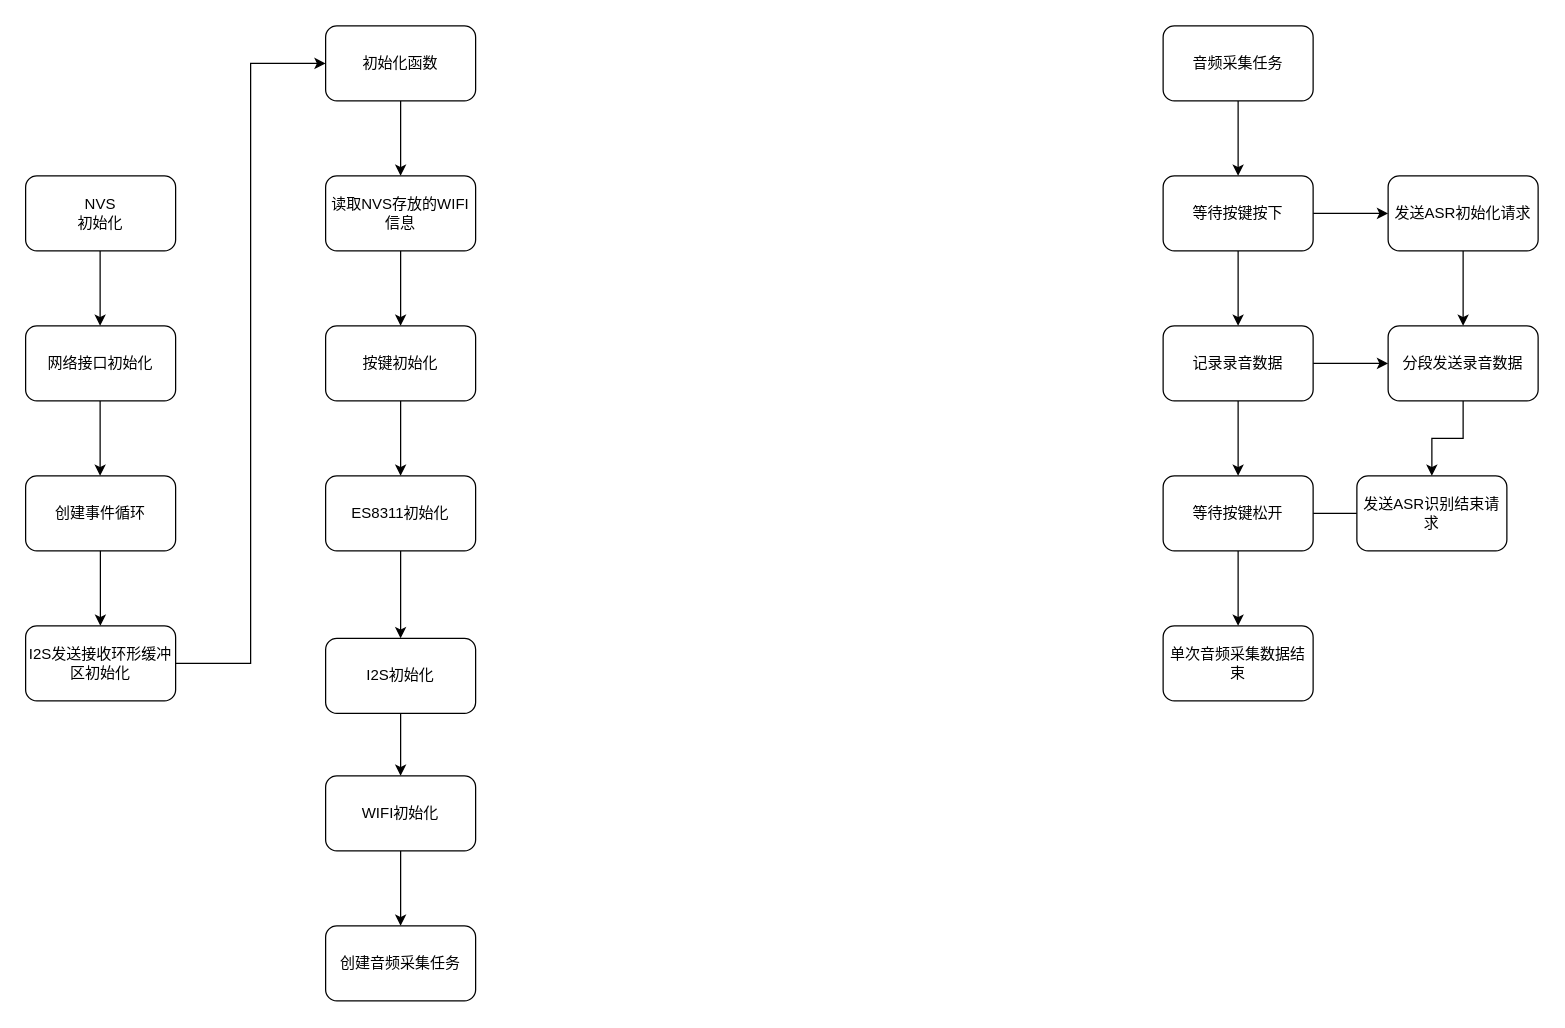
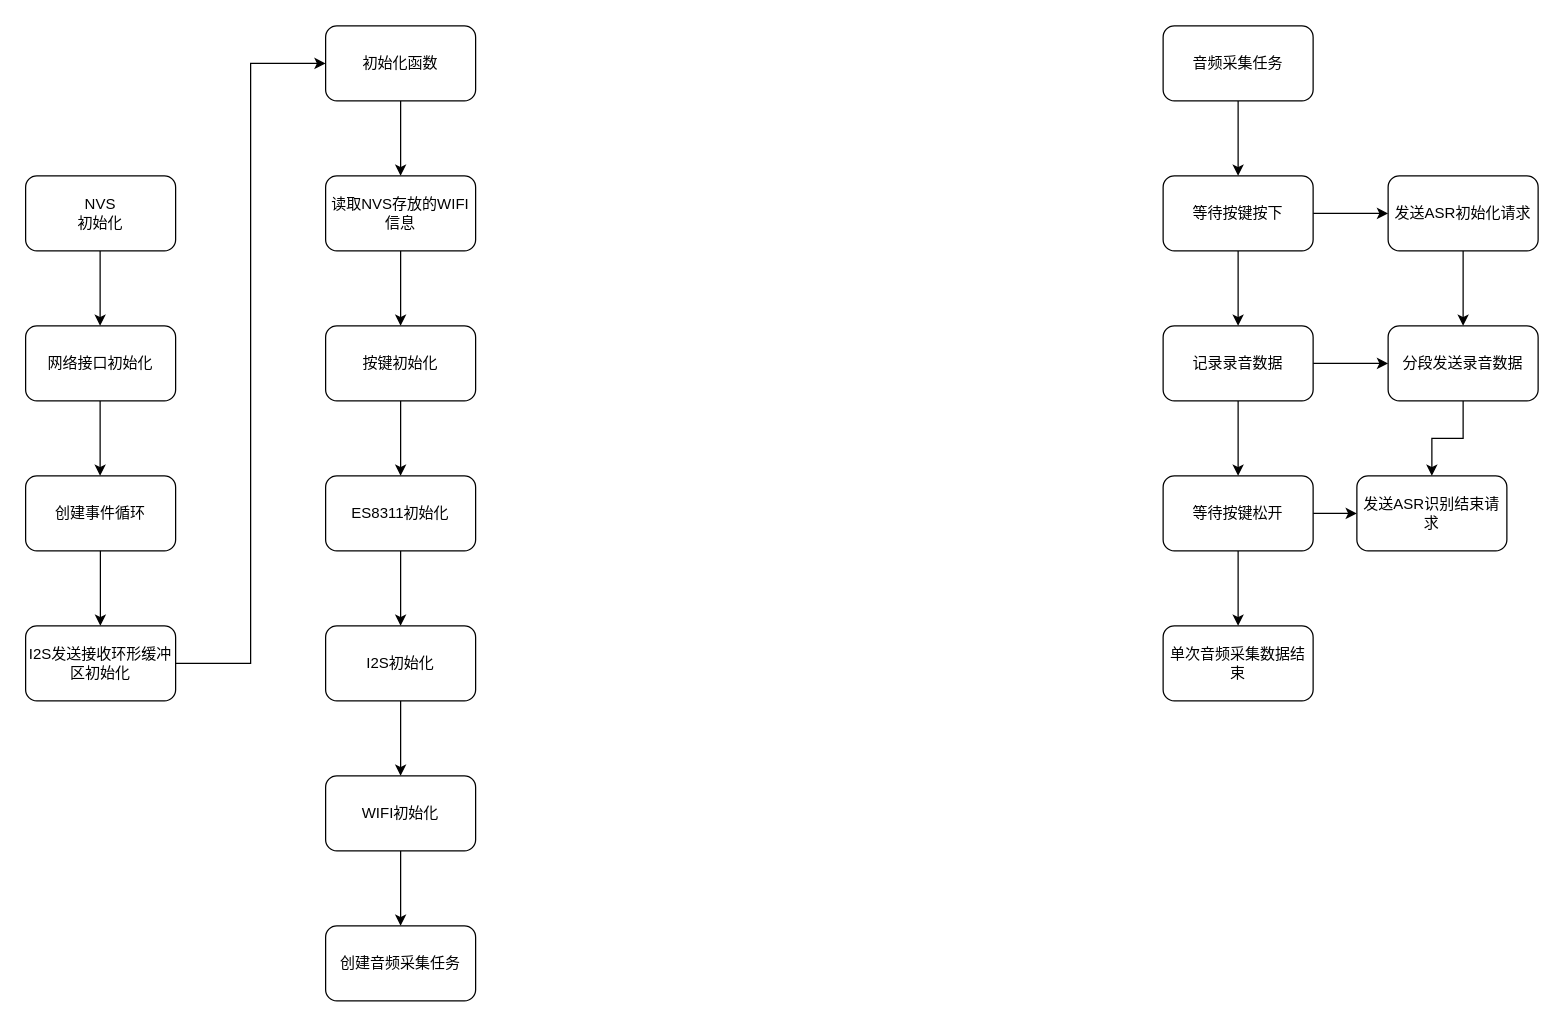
- <mxCell id="35" value="" style="edgeStyle=orthogonalEdgeStyle;rounded=0;orthogonalLoop=1;jettySize=auto;html=1;endArrow=none;" edge="1" parent="1" source="37" target="38"><mxGeometry relative="1" as="geometry" /></mxCell>
+ <mxCell id="35" value="" style="edgeStyle=orthogonalEdgeStyle;rounded=0;orthogonalLoop=1;jettySize=auto;html=1;" edge="1" parent="1" source="37" target="38"><mxGeometry relative="1" as="geometry" /></mxCell>
- <mxCell id="19" value="&lt;div&gt;I2S初始化&lt;/div&gt;" style="rounded=1;whiteSpace=wrap;html=1;" parent="1" vertex="1"><mxGeometry x="260" y="510" width="120" height="60" as="geometry" /></mxCell>
+ <mxCell id="19" value="&lt;div&gt;I2S初始化&lt;/div&gt;" style="rounded=1;whiteSpace=wrap;html=1;" parent="1" vertex="1"><mxGeometry x="260" y="500" width="120" height="60" as="geometry" /></mxCell>
